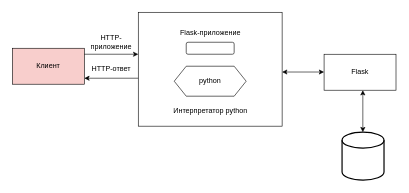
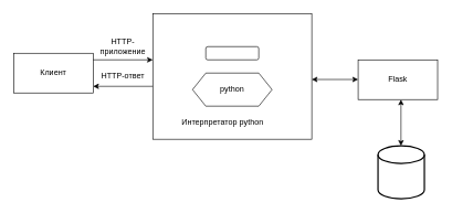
- <mxCell id="5" value="Flask-приложение" style="text;html=1;align=center;verticalAlign=middle;resizable=0;points=[];autosize=1;strokeColor=none;fillColor=none;" vertex="1" parent="1"><mxGeometry x="290" y="40" width="120" height="30" as="geometry" /></mxCell>
- <mxCell id="2" value="Клиент" style="rounded=0;whiteSpace=wrap;html=1;fillColor=#f8cecc;" vertex="1" parent="1"><mxGeometry x="20" y="80" width="120" height="60" as="geometry" /></mxCell>
+ <mxCell id="2" value="Клиент" style="rounded=0;whiteSpace=wrap;html=1;" vertex="1" parent="1"><mxGeometry x="20" y="80" width="120" height="60" as="geometry" /></mxCell>
- <mxCell id="7" value="Интерпретатор python" style="text;html=1;align=center;verticalAlign=middle;resizable=0;points=[];autosize=1;strokeColor=none;fillColor=none;" vertex="1" parent="1"><mxGeometry x="275" y="170" width="150" height="30" as="geometry" /></mxCell>
+ <mxCell id="7" value="Интерпретатор python" style="text;html=1;align=center;verticalAlign=middle;resizable=0;points=[];autosize=1;strokeColor=none;fillColor=none;" vertex="1" parent="1"><mxGeometry x="260" y="170" width="150" height="30" as="geometry" /></mxCell>
